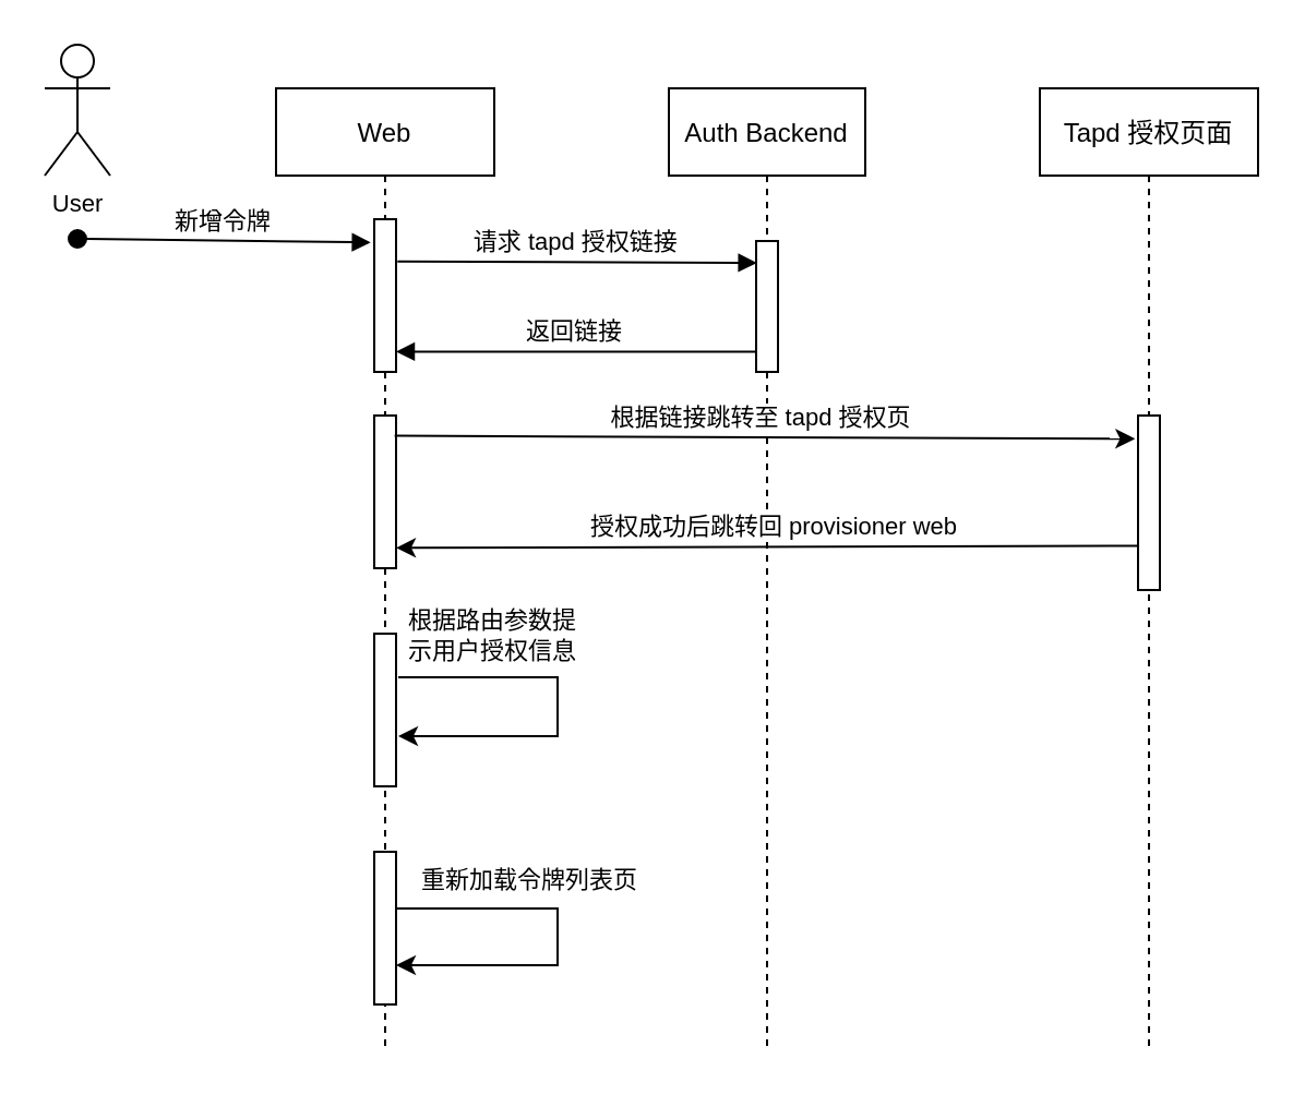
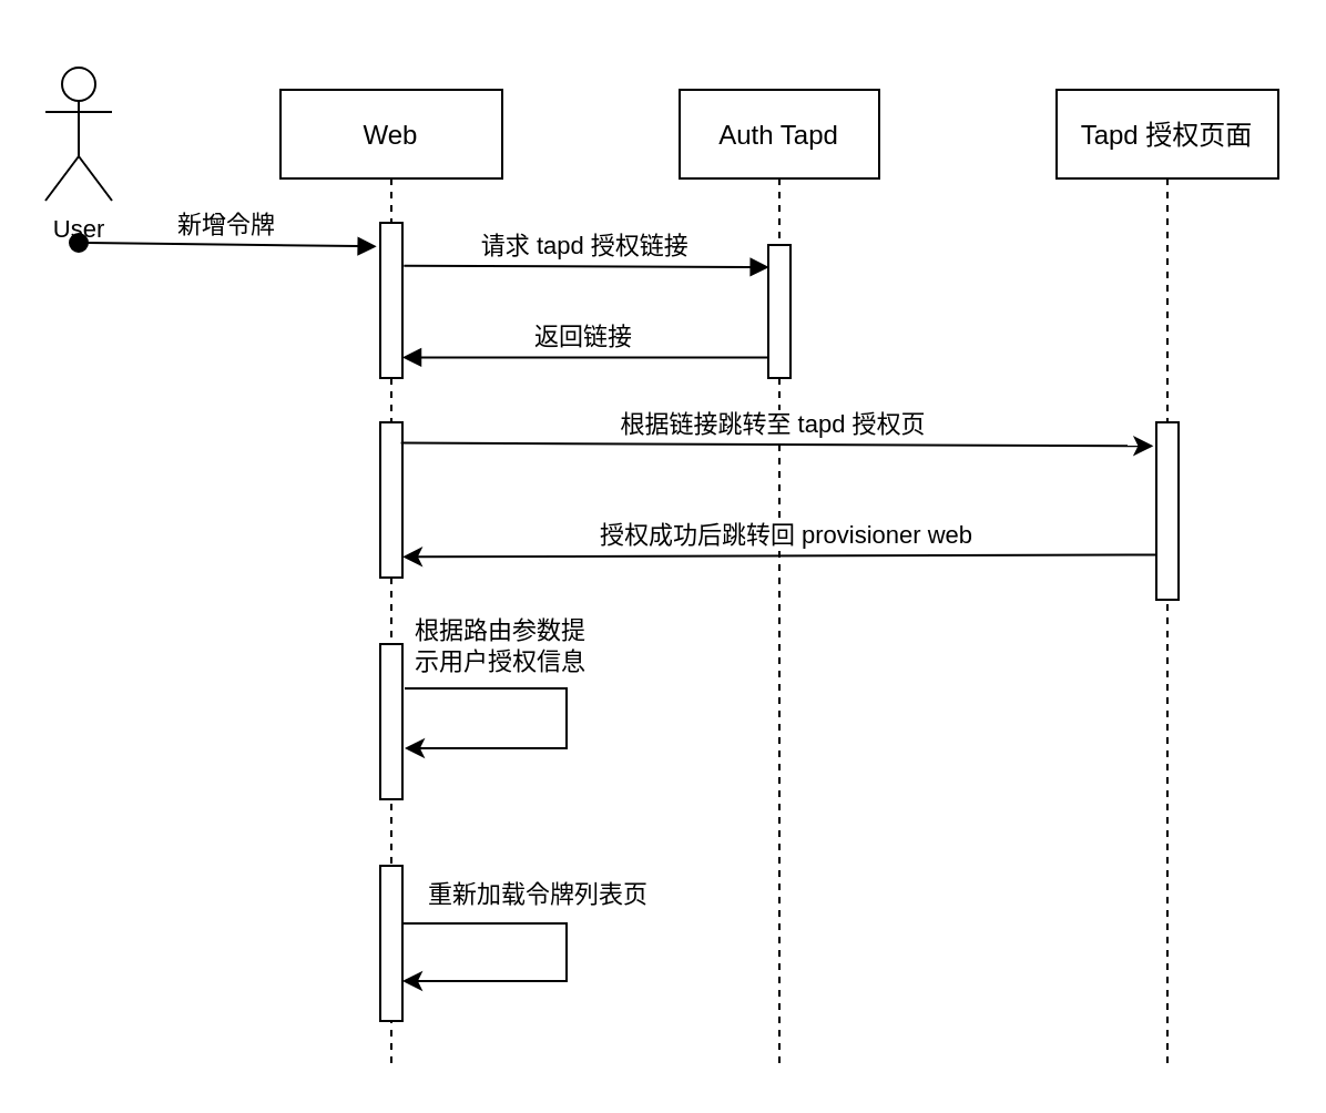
- <mxCell id="22" value="User" style="shape=umlActor;verticalLabelPosition=bottom;verticalAlign=top;html=1;outlineConnect=0;fontSize=11;" vertex="1" parent="1"><mxGeometry x="20" y="20" width="30" height="60" as="geometry" /></mxCell>
+ <mxCell id="22" value="User" style="shape=umlActor;verticalLabelPosition=bottom;verticalAlign=top;html=1;outlineConnect=0;fontSize=11;" vertex="1" parent="1"><mxGeometry x="20" y="30" width="30" height="60" as="geometry" /></mxCell>
- <mxCell id="12" value="Auth Backend" style="shape=umlLifeline;perimeter=lifelinePerimeter;container=1;collapsible=0;recursiveResize=0;rounded=0;shadow=0;strokeWidth=1;" parent="1" vertex="1"><mxGeometry x="306" y="40" width="90" height="440" as="geometry" /></mxCell>
+ <mxCell id="12" value="Auth Tapd" style="shape=umlLifeline;perimeter=lifelinePerimeter;container=1;collapsible=0;recursiveResize=0;rounded=0;shadow=0;strokeWidth=1;" parent="1" vertex="1"><mxGeometry x="306" y="40" width="90" height="440" as="geometry" /></mxCell>
